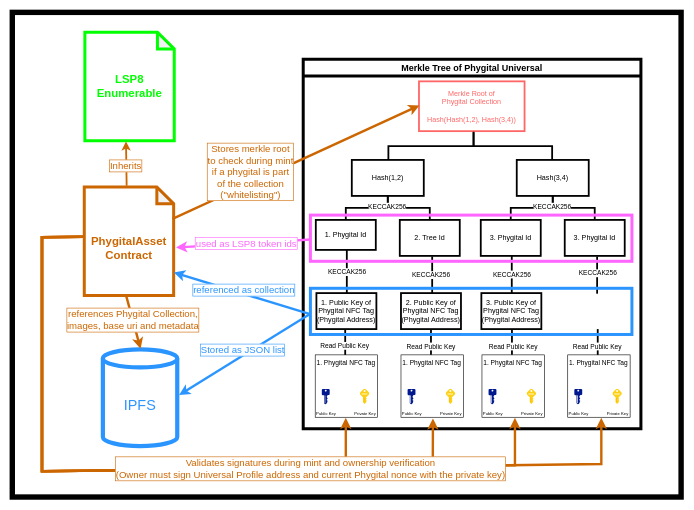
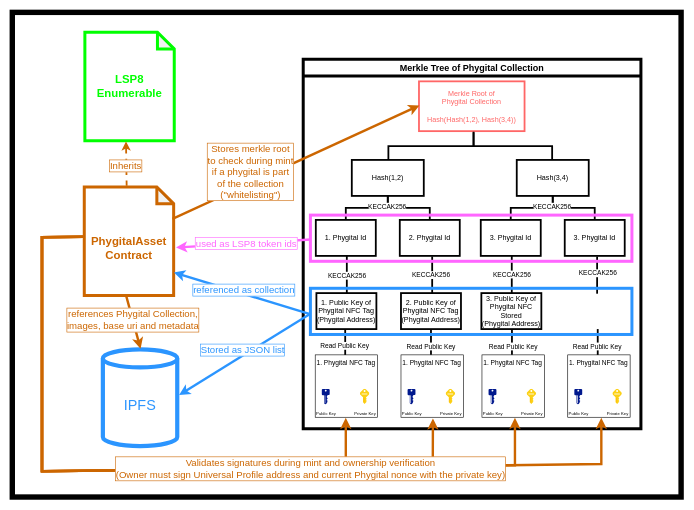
- <mxCell id="4" value="Merkle Tree of Phygital Universal" style="swimlane;startSize=28;horizontal=1;containerType=tree;newEdgeStyle={&quot;edgeStyle&quot;:&quot;elbowEdgeStyle&quot;,&quot;startArrow&quot;:&quot;none&quot;,&quot;endArrow&quot;:&quot;none&quot;};strokeWidth=5;fontSize=15;" vertex="1" parent="1"><mxGeometry x="505" y="98" width="563" height="616" as="geometry"><mxRectangle x="260" y="316" width="86" height="26" as="alternateBounds" /></mxGeometry></mxCell>
+ <mxCell id="4" value="Merkle Tree of Phygital Collection" style="swimlane;startSize=28;horizontal=1;containerType=tree;newEdgeStyle={&quot;edgeStyle&quot;:&quot;elbowEdgeStyle&quot;,&quot;startArrow&quot;:&quot;none&quot;,&quot;endArrow&quot;:&quot;none&quot;};strokeWidth=5;fontSize=15;" vertex="1" parent="1"><mxGeometry x="505" y="98" width="563" height="616" as="geometry"><mxRectangle x="260" y="316" width="86" height="26" as="alternateBounds" /></mxGeometry></mxCell>
- <mxCell id="77" value="" style="endArrow=classic;startArrow=none;html=1;rounded=0;entryX=0.46;entryY=1.006;entryDx=0;entryDy=0;entryPerimeter=0;exitX=0.474;exitY=-0.01;exitDx=0;exitDy=0;exitPerimeter=0;startFill=0;strokeWidth=3;strokeColor=#CC6600;" edge="1" parent="1" source="3" target="76"><mxGeometry width="50" height="50" relative="1" as="geometry"><mxPoint x="583" y="388" as="sourcePoint" /><mxPoint x="633" y="338" as="targetPoint" /></mxGeometry></mxCell>
+ <mxCell id="77" value="" style="endArrow=classic;startArrow=none;html=1;rounded=0;entryX=0.46;entryY=1.006;entryDx=0;entryDy=0;entryPerimeter=0;exitX=0.474;exitY=-0.01;exitDx=0;exitDy=0;exitPerimeter=0;startFill=0;strokeWidth=3;strokeColor=#CC6600;dashed=1;" edge="1" parent="1" source="3" target="76"><mxGeometry width="50" height="50" relative="1" as="geometry"><mxPoint x="583" y="388" as="sourcePoint" /><mxPoint x="633" y="338" as="targetPoint" /></mxGeometry></mxCell>
- <mxCell id="9" value="1. Phygital Id" style="whiteSpace=wrap;html=1;align=center;verticalAlign=middle;treeFolding=1;treeMoving=1;newEdgeStyle={&quot;edgeStyle&quot;:&quot;elbowEdgeStyle&quot;,&quot;startArrow&quot;:&quot;none&quot;,&quot;endArrow&quot;:&quot;none&quot;};strokeWidth=3;" vertex="1" parent="4"><mxGeometry x="21" y="268" width="100" height="50" as="geometry" /></mxCell>
+ <mxCell id="9" value="1. Phygital Id" style="whiteSpace=wrap;html=1;align=center;verticalAlign=middle;treeFolding=1;treeMoving=1;newEdgeStyle={&quot;edgeStyle&quot;:&quot;elbowEdgeStyle&quot;,&quot;startArrow&quot;:&quot;none&quot;,&quot;endArrow&quot;:&quot;none&quot;};strokeWidth=3;" vertex="1" parent="4"><mxGeometry x="21" y="268" width="100" height="60" as="geometry" /></mxCell>
- <mxCell id="10" value="2. Tree Id" style="whiteSpace=wrap;html=1;align=center;verticalAlign=middle;treeFolding=1;treeMoving=1;newEdgeStyle={&quot;edgeStyle&quot;:&quot;elbowEdgeStyle&quot;,&quot;startArrow&quot;:&quot;none&quot;,&quot;endArrow&quot;:&quot;none&quot;};strokeWidth=3;" vertex="1" parent="4"><mxGeometry x="161" y="268" width="100" height="60" as="geometry" /></mxCell>
+ <mxCell id="10" value="2. Phygital Id" style="whiteSpace=wrap;html=1;align=center;verticalAlign=middle;treeFolding=1;treeMoving=1;newEdgeStyle={&quot;edgeStyle&quot;:&quot;elbowEdgeStyle&quot;,&quot;startArrow&quot;:&quot;none&quot;,&quot;endArrow&quot;:&quot;none&quot;};strokeWidth=3;" vertex="1" parent="4"><mxGeometry x="161" y="268" width="100" height="60" as="geometry" /></mxCell>
- <mxCell id="23" value="3. Public Key of Phygital NFC Tag&lt;br&gt;(Phygital Address)" style="whiteSpace=wrap;html=1;align=center;verticalAlign=middle;treeFolding=1;treeMoving=1;newEdgeStyle={&quot;edgeStyle&quot;:&quot;elbowEdgeStyle&quot;,&quot;startArrow&quot;:&quot;none&quot;,&quot;endArrow&quot;:&quot;none&quot;};strokeWidth=3;" vertex="1" parent="4"><mxGeometry x="297" y="390" width="100" height="60" as="geometry" /></mxCell>
+ <mxCell id="23" value="3. Public Key of Phygital NFC Stored&lt;br&gt;(Phygital Address)" style="whiteSpace=wrap;html=1;align=center;verticalAlign=middle;treeFolding=1;treeMoving=1;newEdgeStyle={&quot;edgeStyle&quot;:&quot;elbowEdgeStyle&quot;,&quot;startArrow&quot;:&quot;none&quot;,&quot;endArrow&quot;:&quot;none&quot;};strokeWidth=3;" vertex="1" parent="4"><mxGeometry x="297" y="390" width="100" height="60" as="geometry" /></mxCell>
